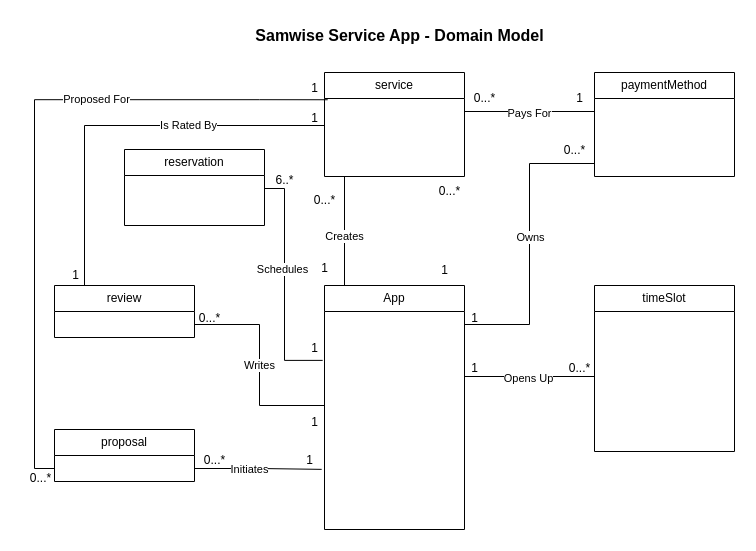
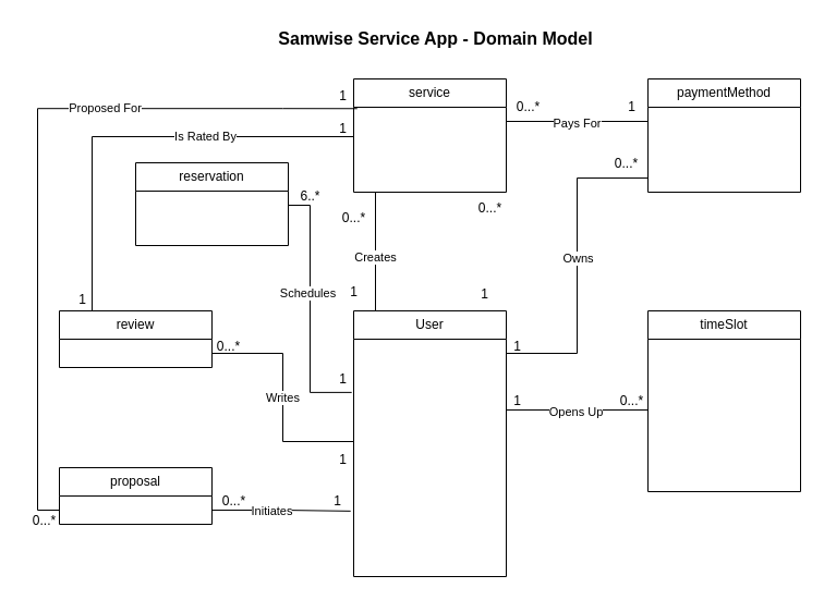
- <mxCell id="2" value="App" style="swimlane;fontStyle=0;childLayout=stackLayout;horizontal=1;startSize=26;fillColor=none;horizontalStack=0;resizeParent=1;resizeParentMax=0;resizeLast=0;collapsible=1;marginBottom=0;whiteSpace=wrap;html=1;" vertex="1" parent="1"><mxGeometry x="324" y="285" width="140" height="244" as="geometry" /></mxCell>
+ <mxCell id="2" value="User" style="swimlane;fontStyle=0;childLayout=stackLayout;horizontal=1;startSize=26;fillColor=none;horizontalStack=0;resizeParent=1;resizeParentMax=0;resizeLast=0;collapsible=1;marginBottom=0;whiteSpace=wrap;html=1;" vertex="1" parent="1"><mxGeometry x="324" y="285" width="140" height="244" as="geometry" /></mxCell>
